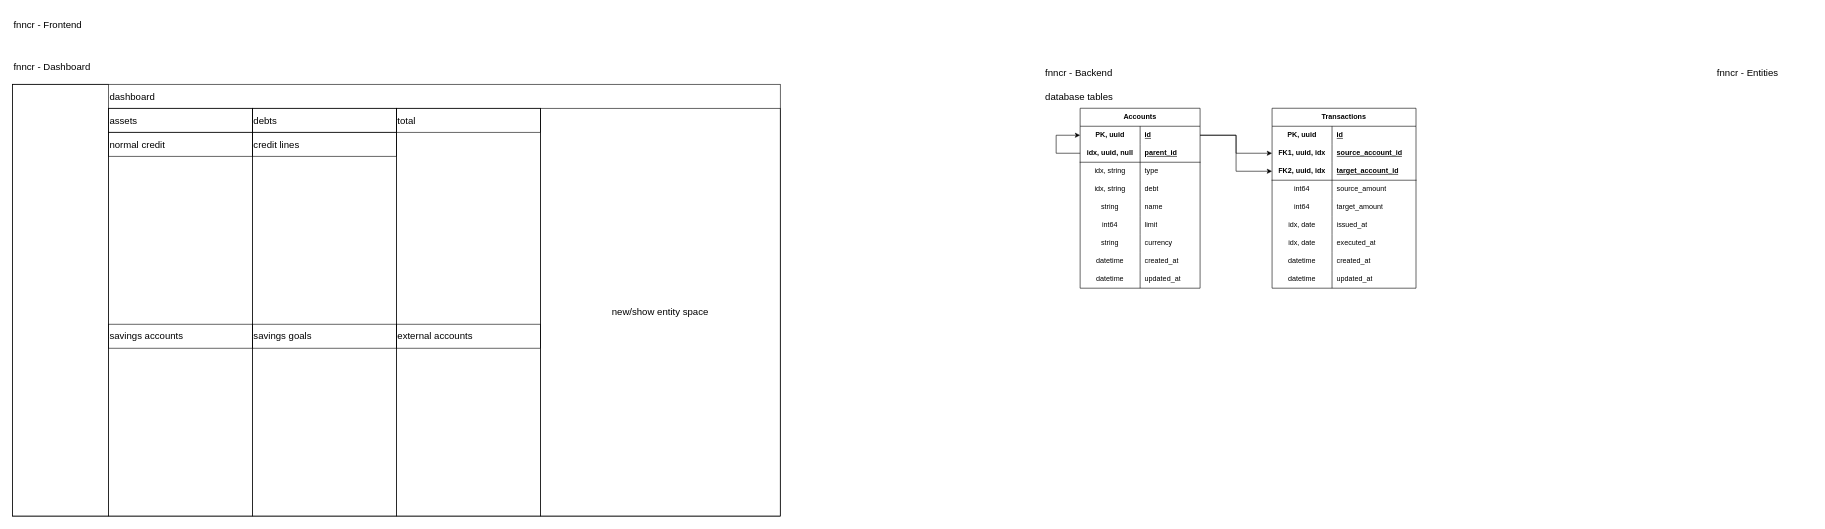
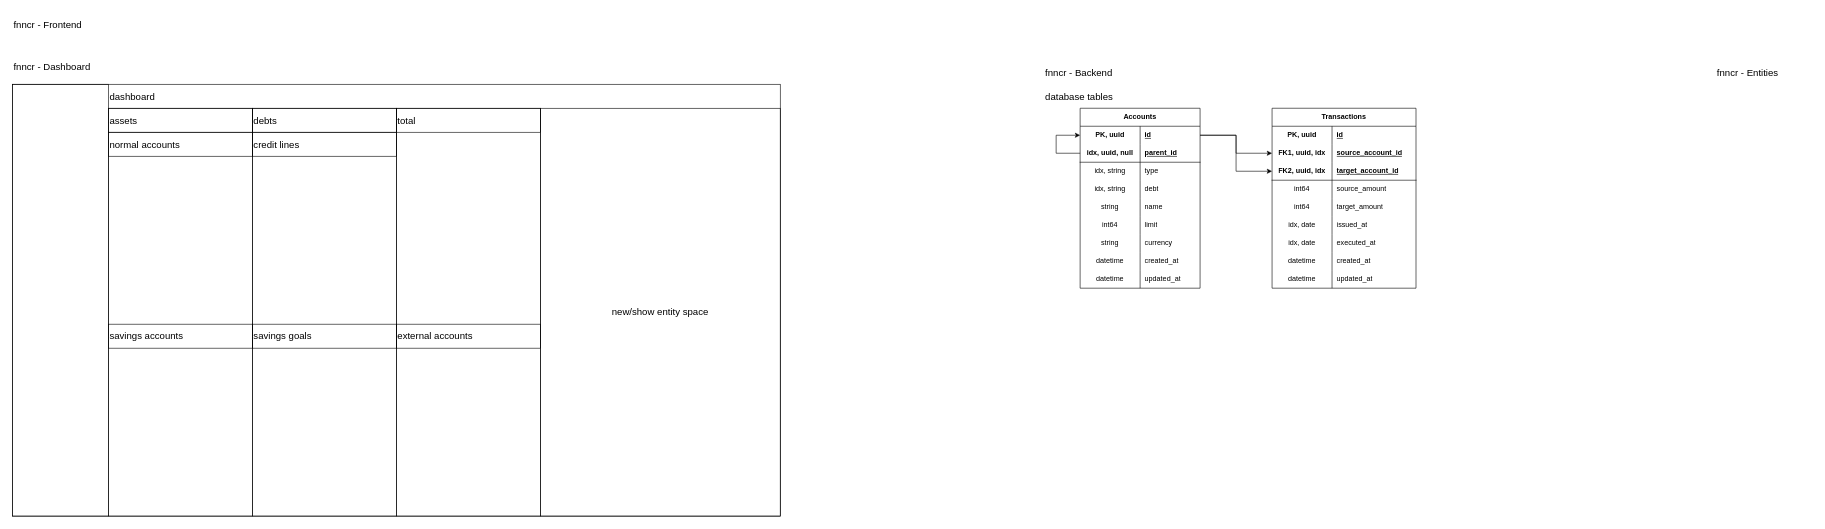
- <mxCell id="17" value="&lt;div style=&quot;text-align: justify;&quot;&gt;normal credit&lt;/div&gt;" style="text;html=1;strokeColor=default;fillColor=none;align=left;verticalAlign=middle;whiteSpace=wrap;rounded=0;fontSize=16;" parent="1" vertex="1"><mxGeometry x="180" y="220" width="240" height="40" as="geometry" /></mxCell>
+ <mxCell id="17" value="&lt;div style=&quot;text-align: justify;&quot;&gt;normal accounts&lt;/div&gt;" style="text;html=1;strokeColor=default;fillColor=none;align=left;verticalAlign=middle;whiteSpace=wrap;rounded=0;fontSize=16;" parent="1" vertex="1"><mxGeometry x="180" y="220" width="240" height="40" as="geometry" /></mxCell>
